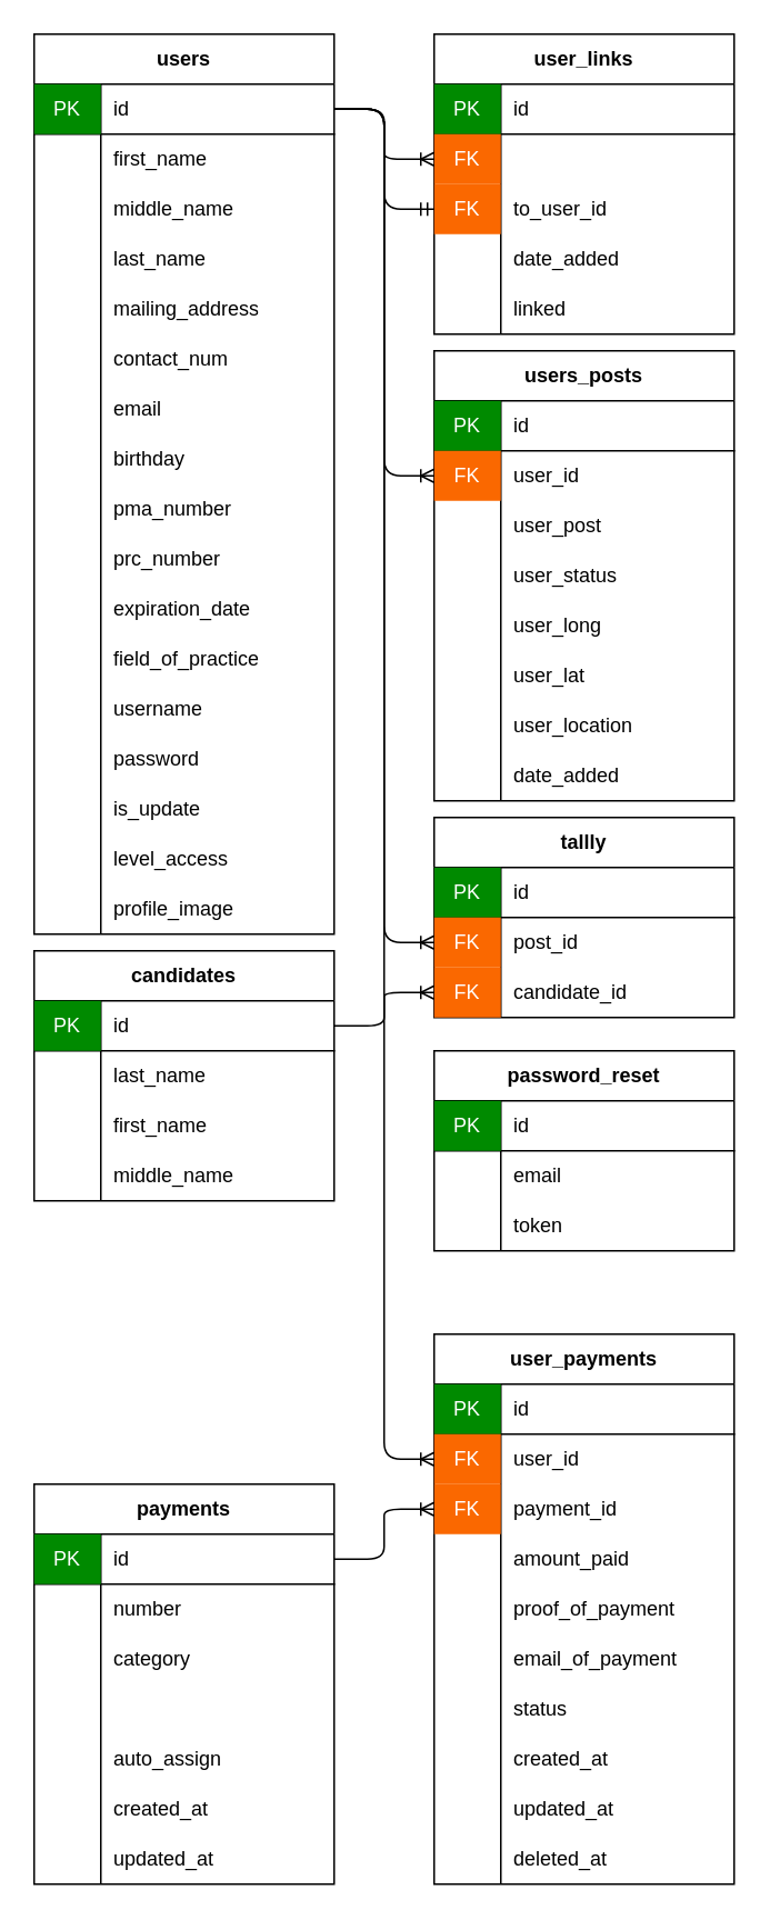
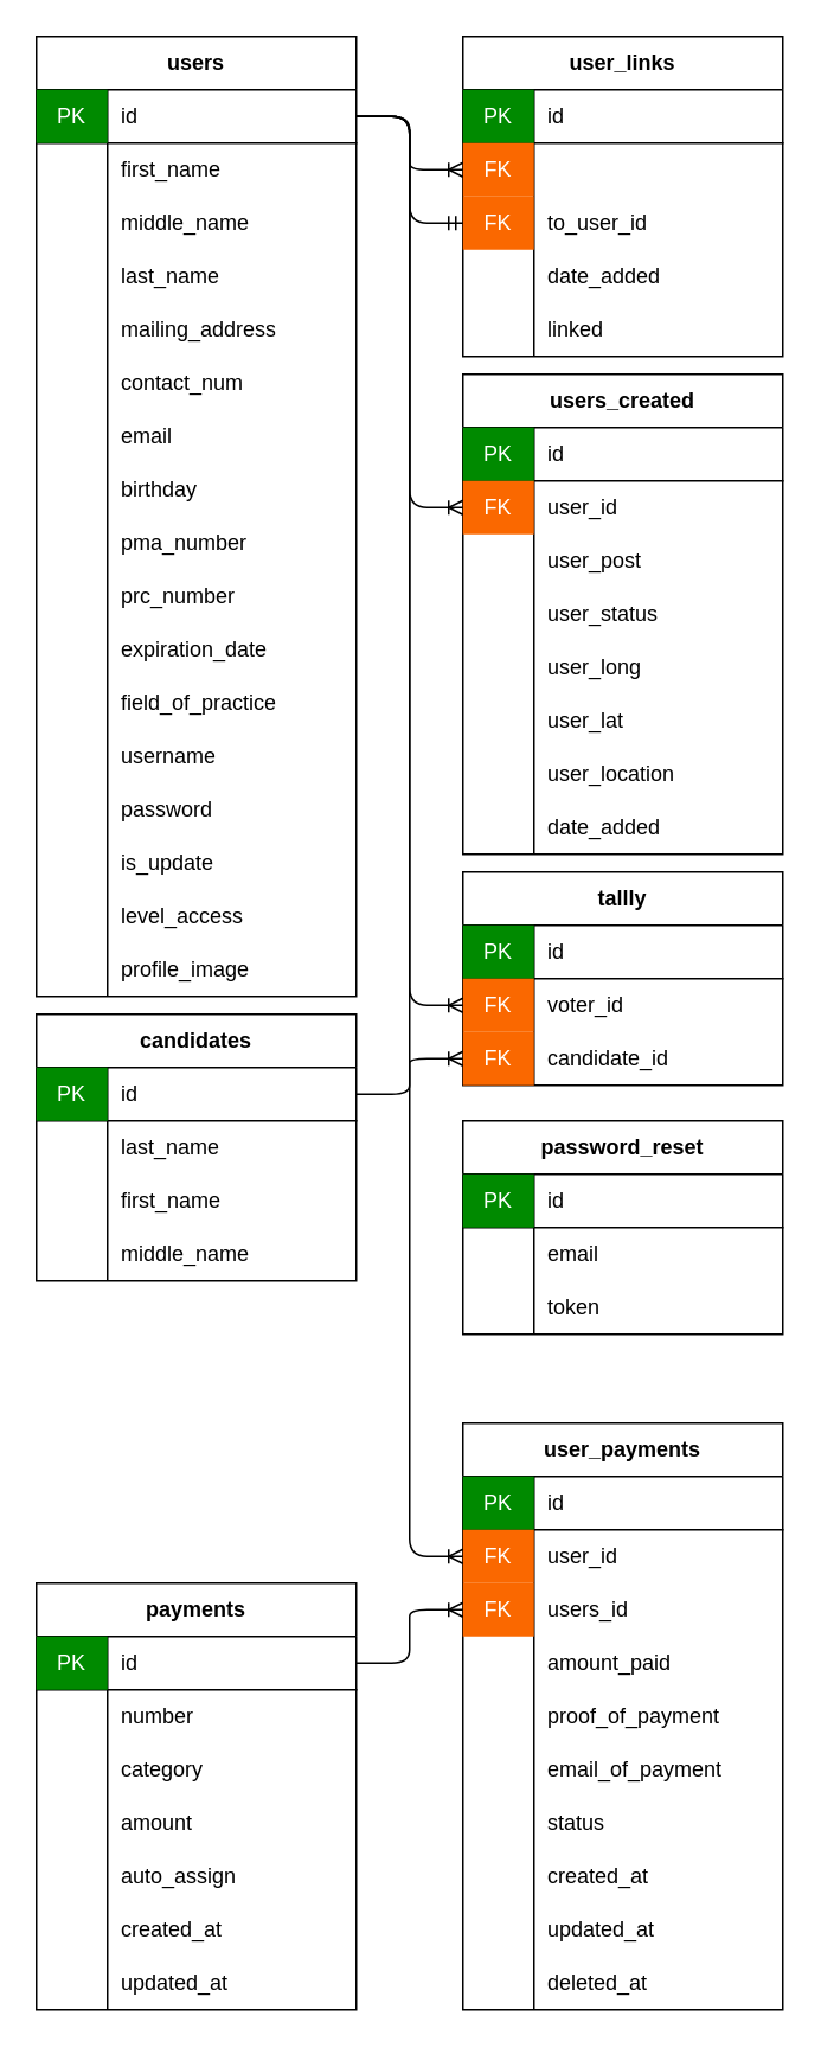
- <mxCell id="69" value="users_posts" style="shape=table;html=1;whiteSpace=wrap;startSize=30;container=1;collapsible=0;childLayout=tableLayout;fixedRows=1;rowLines=0;fontStyle=1;align=center;" parent="1" vertex="1"><mxGeometry x="260" y="210" width="180" height="270" as="geometry" /></mxCell>
+ <mxCell id="69" value="users_created" style="shape=table;html=1;whiteSpace=wrap;startSize=30;container=1;collapsible=0;childLayout=tableLayout;fixedRows=1;rowLines=0;fontStyle=1;align=center;" parent="1" vertex="1"><mxGeometry x="260" y="210" width="180" height="270" as="geometry" /></mxCell>
- <mxCell id="123" value="post_id" style="shape=partialRectangle;html=1;whiteSpace=wrap;connectable=0;fillColor=none;top=0;left=0;bottom=0;right=0;align=left;spacingLeft=6;overflow=hidden;" parent="121" vertex="1"><mxGeometry x="40" width="140" height="30" as="geometry" /></mxCell>
+ <mxCell id="123" value="voter_id" style="shape=partialRectangle;html=1;whiteSpace=wrap;connectable=0;fillColor=none;top=0;left=0;bottom=0;right=0;align=left;spacingLeft=6;overflow=hidden;" parent="121" vertex="1"><mxGeometry x="40" width="140" height="30" as="geometry" /></mxCell>
- <mxCell id="141" value="payment_id" style="shape=partialRectangle;html=1;whiteSpace=wrap;connectable=0;fillColor=none;top=0;left=0;bottom=0;right=0;align=left;spacingLeft=6;overflow=hidden;" parent="139" vertex="1"><mxGeometry x="40" width="140" height="30" as="geometry" /></mxCell>
+ <mxCell id="141" value="users_id" style="shape=partialRectangle;html=1;whiteSpace=wrap;connectable=0;fillColor=none;top=0;left=0;bottom=0;right=0;align=left;spacingLeft=6;overflow=hidden;" parent="139" vertex="1"><mxGeometry x="40" width="140" height="30" as="geometry" /></mxCell>
+ <mxCell id="176" value="amount" style="shape=partialRectangle;html=1;whiteSpace=wrap;connectable=0;fillColor=none;top=0;left=0;bottom=0;right=0;align=left;spacingLeft=6;overflow=hidden;" parent="174" vertex="1"><mxGeometry x="40" width="140" height="30" as="geometry" /></mxCell>
